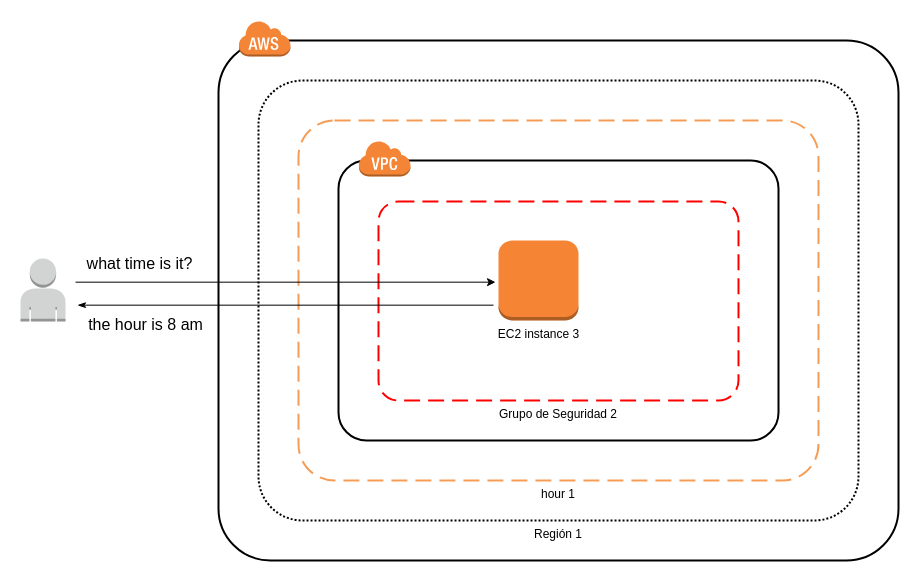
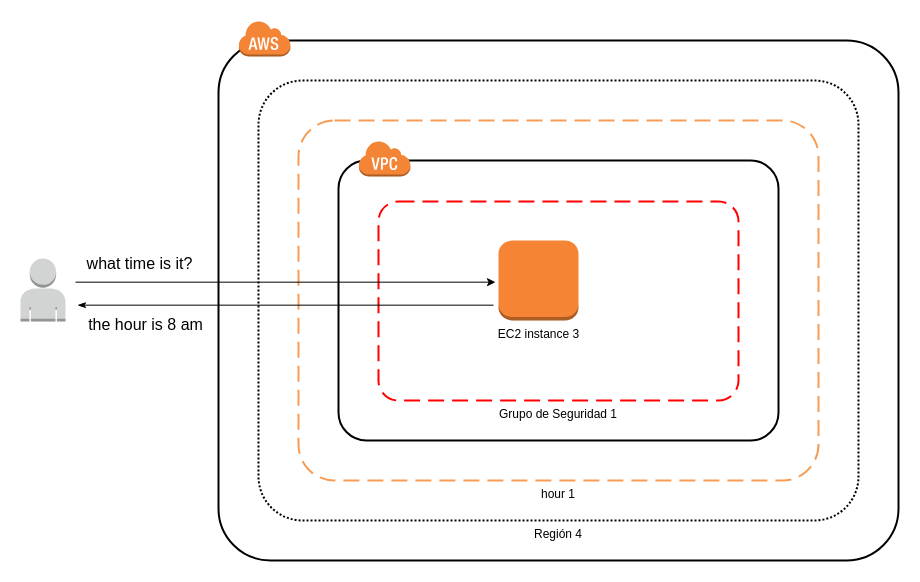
- <mxCell id="8" value="Grupo de Seguridad 2" style="rounded=1;arcSize=10;dashed=1;strokeColor=#ff0000;fillColor=none;gradientColor=none;dashPattern=8 4;strokeWidth=2;labelPosition=center;verticalLabelPosition=bottom;align=center;verticalAlign=top;" vertex="1" parent="1"><mxGeometry x="378" y="201" width="360" height="199" as="geometry" /></mxCell>
+ <mxCell id="8" value="Grupo de Seguridad 1" style="rounded=1;arcSize=10;dashed=1;strokeColor=#ff0000;fillColor=none;gradientColor=none;dashPattern=8 4;strokeWidth=2;labelPosition=center;verticalLabelPosition=bottom;align=center;verticalAlign=top;" vertex="1" parent="1"><mxGeometry x="378" y="201" width="360" height="199" as="geometry" /></mxCell>
- <mxCell id="4" value="Región 1" style="rounded=1;arcSize=10;dashed=1;fillColor=none;gradientColor=none;dashPattern=1 1;strokeWidth=2;labelPosition=center;verticalLabelPosition=bottom;align=center;verticalAlign=top;" vertex="1" parent="1"><mxGeometry x="258" y="80" width="600" height="440" as="geometry" /></mxCell>
+ <mxCell id="4" value="Región 4" style="rounded=1;arcSize=10;dashed=1;fillColor=none;gradientColor=none;dashPattern=1 1;strokeWidth=2;labelPosition=center;verticalLabelPosition=bottom;align=center;verticalAlign=top;" vertex="1" parent="1"><mxGeometry x="258" y="80" width="600" height="440" as="geometry" /></mxCell>
